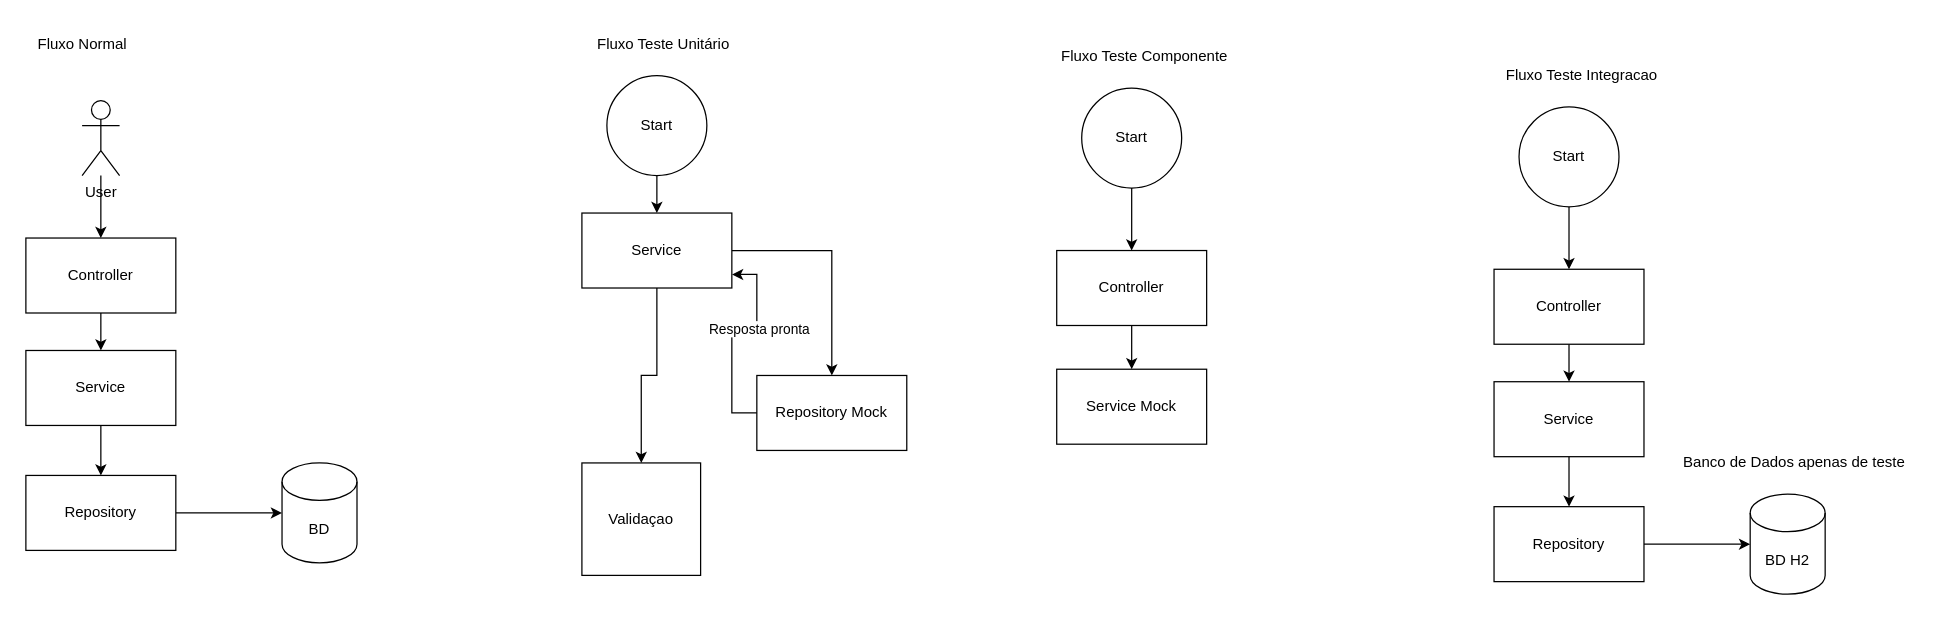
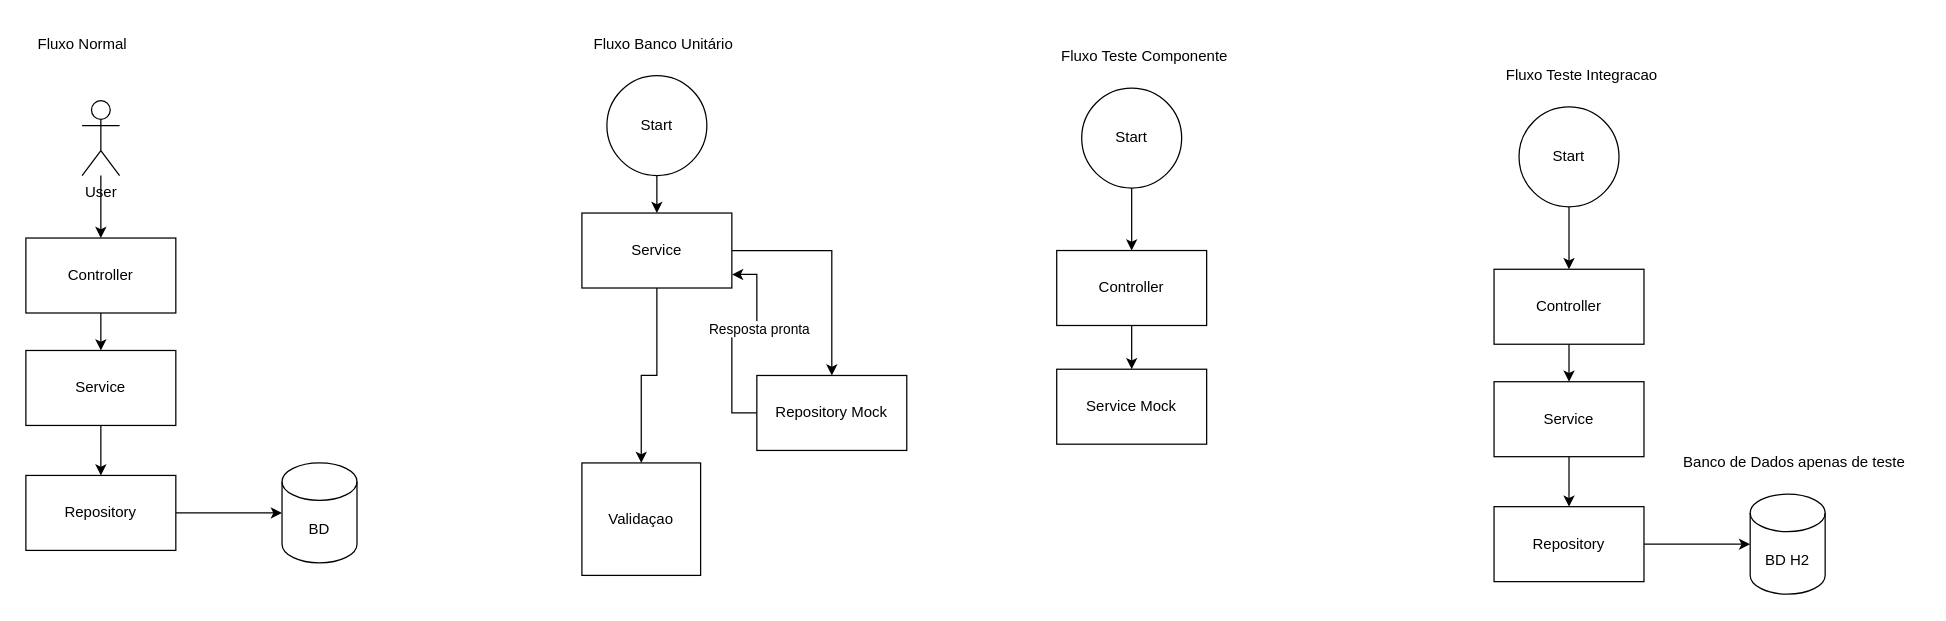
- <mxCell id="16" value="Fluxo Teste Unitário" style="text;html=1;align=center;verticalAlign=middle;resizable=0;points=[];autosize=1;strokeColor=none;fillColor=none;" vertex="1" parent="1"><mxGeometry x="465" y="20" width="130" height="30" as="geometry" /></mxCell>
+ <mxCell id="16" value="Fluxo Banco Unitário" style="text;html=1;align=center;verticalAlign=middle;resizable=0;points=[];autosize=1;strokeColor=none;fillColor=none;" vertex="1" parent="1"><mxGeometry x="465" y="20" width="130" height="30" as="geometry" /></mxCell>
